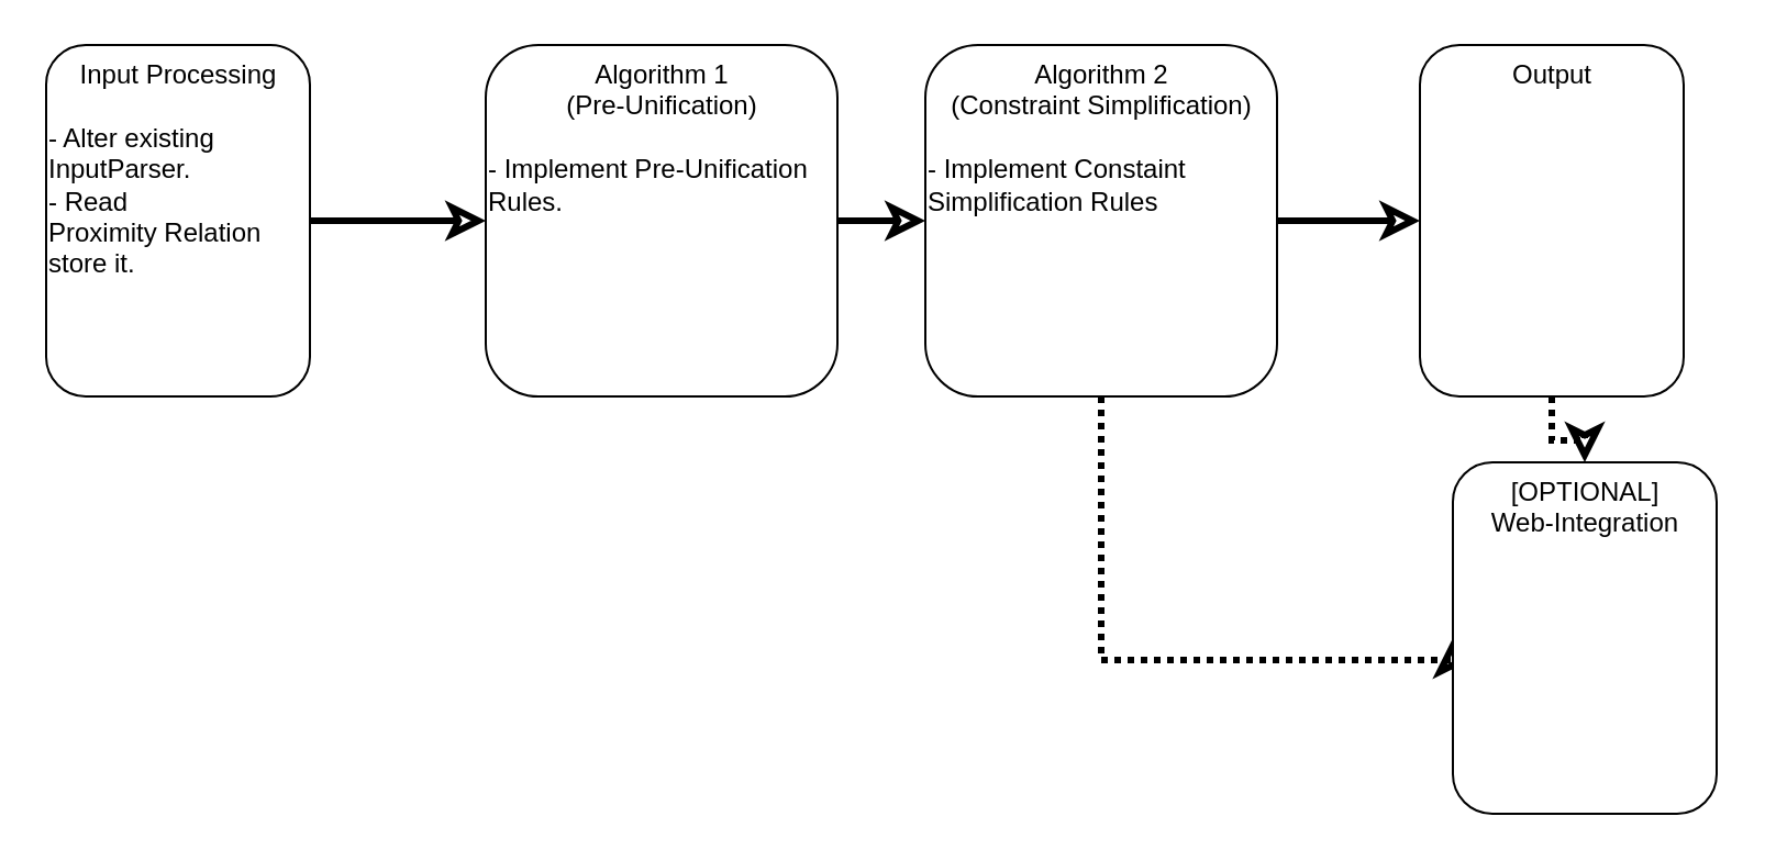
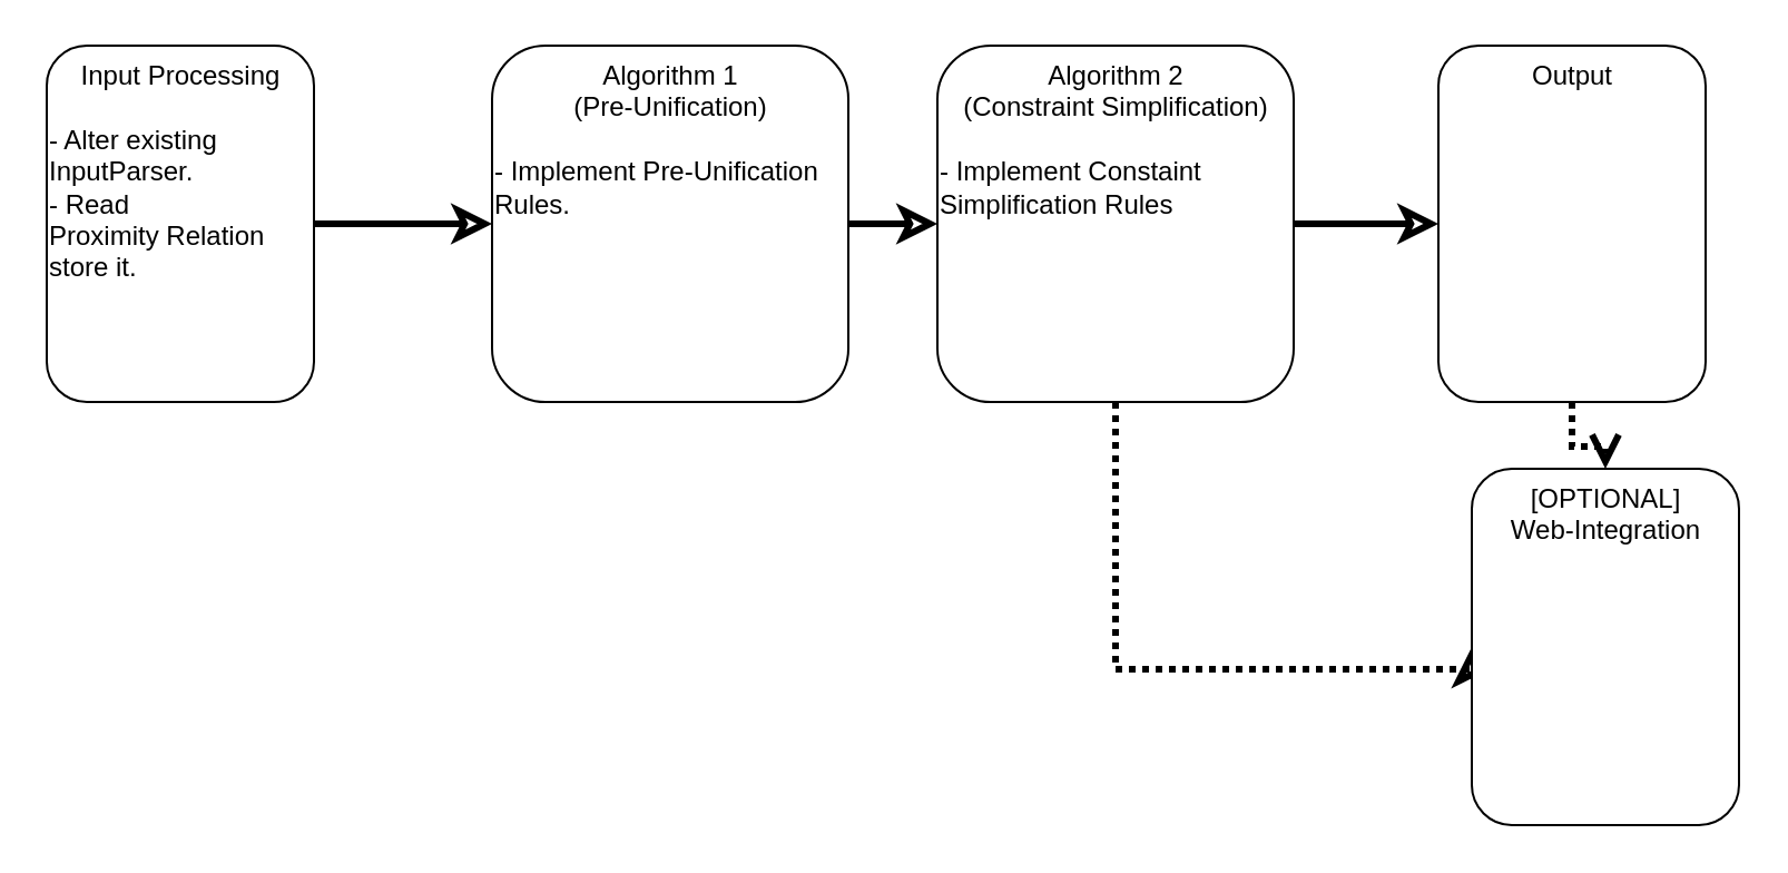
- <mxCell id="9" style="edgeStyle=orthogonalEdgeStyle;rounded=0;orthogonalLoop=1;jettySize=auto;html=1;entryX=0.5;entryY=0;entryDx=0;entryDy=0;dashed=1;dashPattern=1 1;endArrow=classic;endFill=0;endSize=9;strokeWidth=3;" parent="1" source="10" target="11" edge="1"><mxGeometry relative="1" as="geometry" /></mxCell>
+ <mxCell id="9" style="edgeStyle=orthogonalEdgeStyle;rounded=0;orthogonalLoop=1;jettySize=auto;html=1;entryX=0.5;entryY=0;entryDx=0;entryDy=0;dashed=1;dashPattern=1 1;endArrow=open;endFill=0;endSize=9;strokeWidth=3;" parent="1" source="10" target="11" edge="1"><mxGeometry relative="1" as="geometry" /></mxCell>
